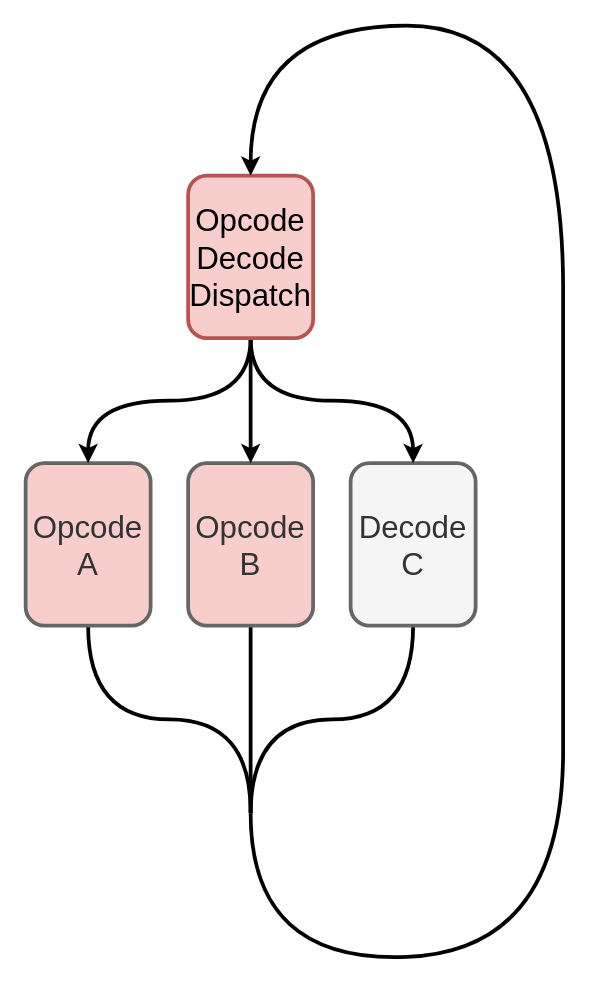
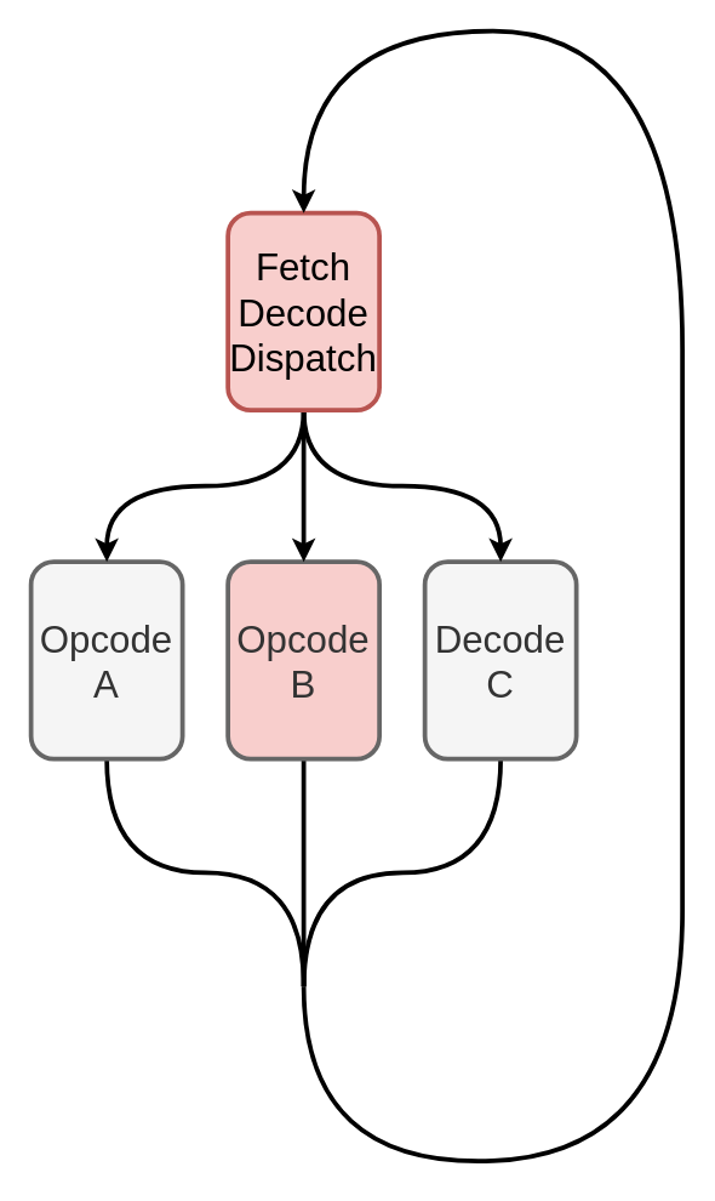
- <mxCell id="11" value="&lt;div style=&quot;font-size: 25px;&quot;&gt;Opcode&lt;/div&gt;&lt;div style=&quot;font-size: 25px;&quot;&gt;Decode&lt;/div&gt;&lt;div style=&quot;font-size: 25px;&quot;&gt;Dispatch&lt;br style=&quot;font-size: 25px;&quot;&gt;&lt;/div&gt;" style="rounded=1;whiteSpace=wrap;html=1;strokeWidth=3;fontSize=25;horizontal=1;verticalAlign=middle;fillColor=#f8cecc;strokeColor=#b85450;" vertex="1" parent="1"><mxGeometry x="150" y="140" width="100" height="130" as="geometry" /></mxCell>
+ <mxCell id="11" value="&lt;div style=&quot;font-size: 25px;&quot;&gt;Fetch&lt;/div&gt;&lt;div style=&quot;font-size: 25px;&quot;&gt;Decode&lt;/div&gt;&lt;div style=&quot;font-size: 25px;&quot;&gt;Dispatch&lt;br style=&quot;font-size: 25px;&quot;&gt;&lt;/div&gt;" style="rounded=1;whiteSpace=wrap;html=1;strokeWidth=3;fontSize=25;horizontal=1;verticalAlign=middle;fillColor=#f8cecc;strokeColor=#b85450;" vertex="1" parent="1"><mxGeometry x="150" y="140" width="100" height="130" as="geometry" /></mxCell>
- <mxCell id="3" value="&lt;div style=&quot;font-size: 25px;&quot;&gt;&lt;font style=&quot;font-size: 25px;&quot;&gt;Opcode&lt;br style=&quot;font-size: 25px;&quot;&gt;&lt;/font&gt;&lt;/div&gt;&lt;div style=&quot;font-size: 25px;&quot;&gt;&lt;font style=&quot;font-size: 25px;&quot;&gt;A&lt;br style=&quot;font-size: 25px;&quot;&gt;&lt;/font&gt;&lt;/div&gt;" style="rounded=1;whiteSpace=wrap;html=1;strokeWidth=3;fontSize=25;fillColor=#f8cecc;strokeColor=#666666;fontColor=#333333;" vertex="1" parent="1"><mxGeometry x="20" y="370" width="100" height="130" as="geometry" /></mxCell>
+ <mxCell id="3" value="&lt;div style=&quot;font-size: 25px;&quot;&gt;&lt;font style=&quot;font-size: 25px;&quot;&gt;Opcode&lt;br style=&quot;font-size: 25px;&quot;&gt;&lt;/font&gt;&lt;/div&gt;&lt;div style=&quot;font-size: 25px;&quot;&gt;&lt;font style=&quot;font-size: 25px;&quot;&gt;A&lt;br style=&quot;font-size: 25px;&quot;&gt;&lt;/font&gt;&lt;/div&gt;" style="rounded=1;whiteSpace=wrap;html=1;strokeWidth=3;fontSize=25;fillColor=#f5f5f5;strokeColor=#666666;fontColor=#333333;" vertex="1" parent="1"><mxGeometry x="20" y="370" width="100" height="130" as="geometry" /></mxCell>
